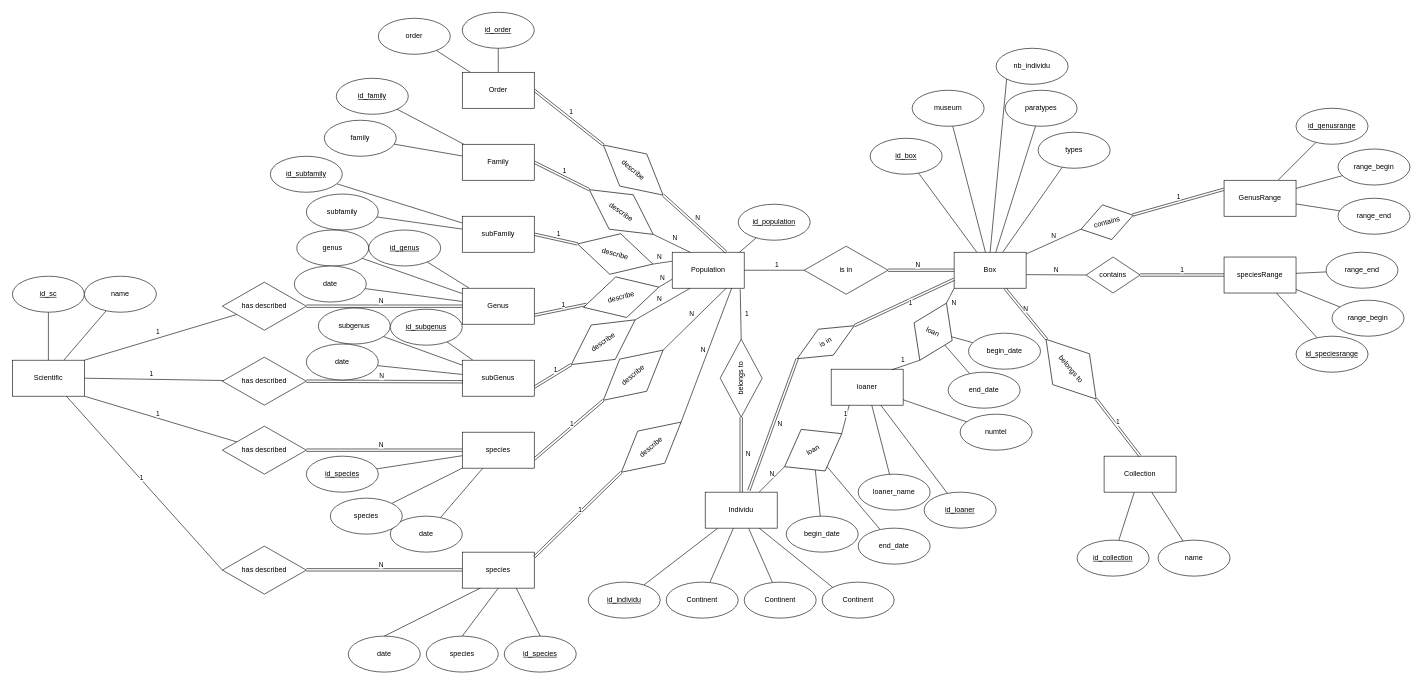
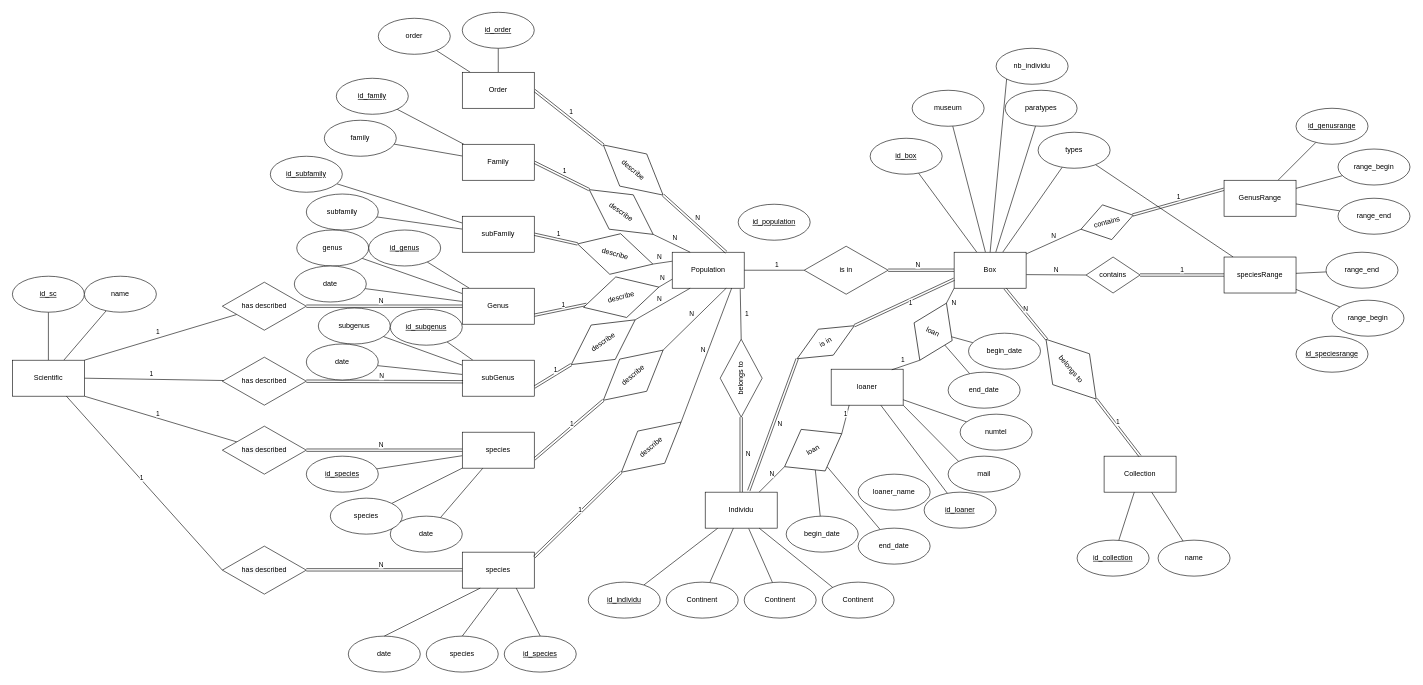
- <mxCell id="3" value="" style="edgeStyle=none;rounded=0;jumpStyle=none;orthogonalLoop=1;jettySize=auto;html=1;endArrow=none;endFill=0;exitX=0.907;exitY=0.05;exitDx=0;exitDy=0;exitPerimeter=0;" parent="1" source="4" target="139" edge="1"><mxGeometry relative="1" as="geometry" /></mxCell>
- <mxCell id="49" value="" style="edgeStyle=none;rounded=0;jumpStyle=none;orthogonalLoop=1;jettySize=auto;html=1;endArrow=none;endFill=0;" parent="1" source="51" target="105" edge="1"><mxGeometry relative="1" as="geometry" /></mxCell>
+ <mxCell id="49" value="" style="edgeStyle=none;rounded=0;jumpStyle=none;orthogonalLoop=1;jettySize=auto;html=1;endArrow=none;endFill=0;" parent="1" source="51" target="131" edge="1"><mxGeometry relative="1" as="geometry" /></mxCell>
+ <mxCell id="150" value="" style="edgeStyle=none;rounded=0;orthogonalLoop=1;jettySize=auto;html=1;endArrow=none;endFill=0;exitX=0;exitY=0;exitDx=0;exitDy=0;entryX=1;entryY=1;entryDx=0;entryDy=0;" parent="1" source="147" target="46" edge="1"><mxGeometry relative="1" as="geometry"><mxPoint x="1618.964" y="714.225" as="sourcePoint" /><mxPoint x="1540" y="688.947" as="targetPoint" /></mxGeometry></mxCell>
- <mxCell id="44" value="" style="edgeStyle=none;rounded=0;jumpStyle=none;orthogonalLoop=1;jettySize=auto;html=1;endArrow=none;endFill=0;" parent="1" source="46" target="112" edge="1"><mxGeometry relative="1" as="geometry" /></mxCell>
+ <mxCell id="147" value="mail" style="ellipse;whiteSpace=wrap;html=1;rounded=0;" parent="1" vertex="1"><mxGeometry x="1580" y="760" width="120" height="60" as="geometry" /></mxCell>
